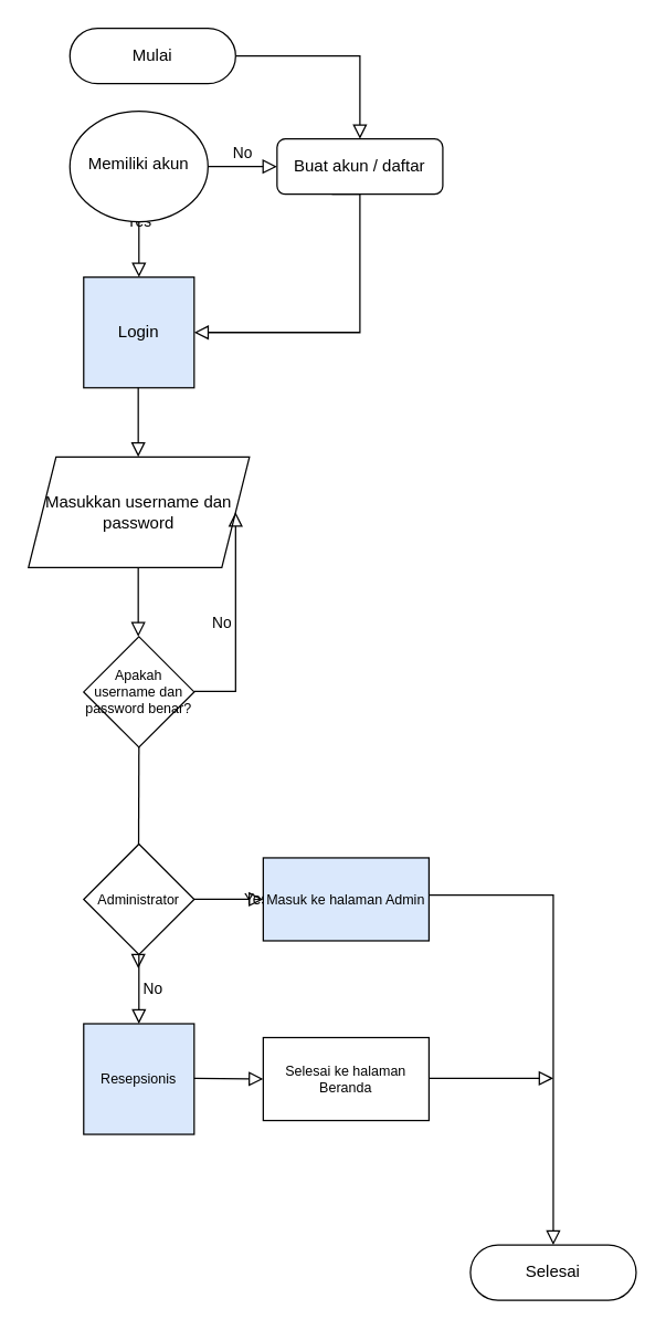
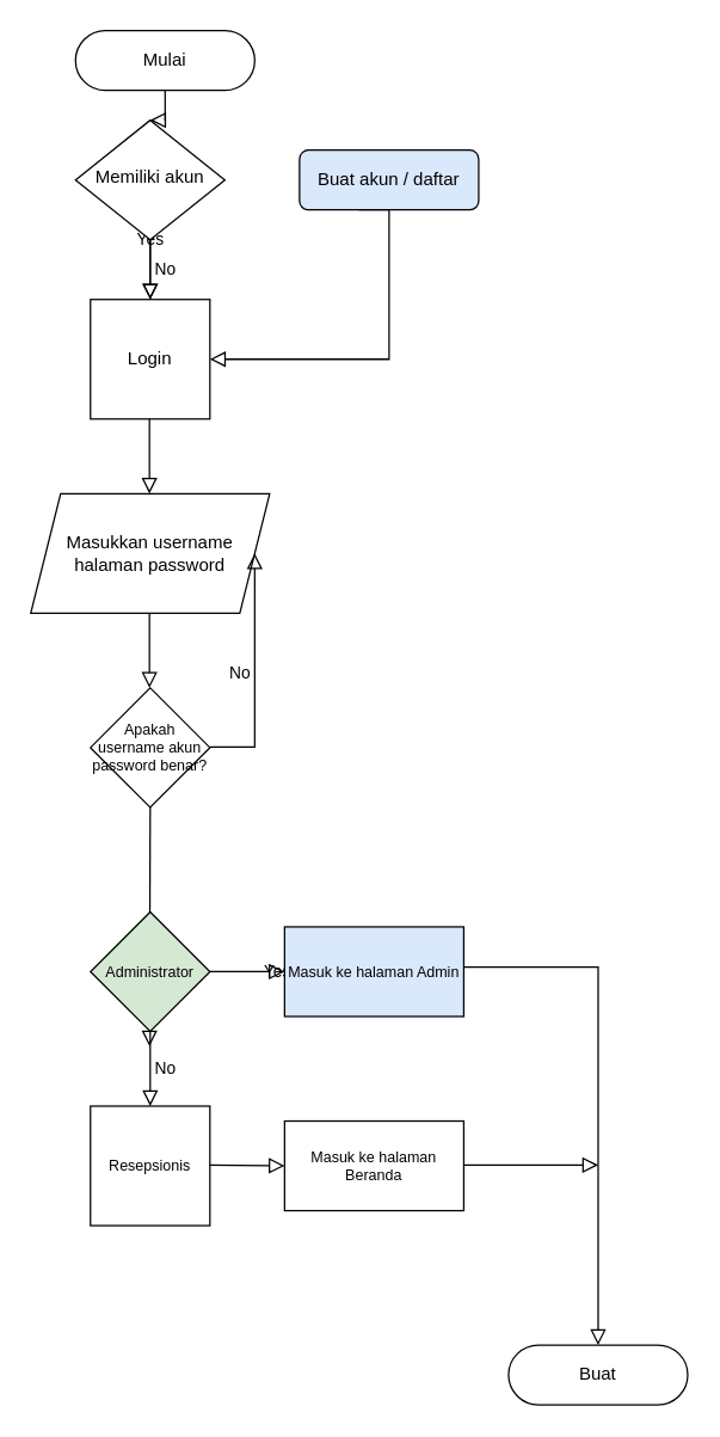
- <mxCell id="2" value="" style="rounded=0;html=1;jettySize=auto;orthogonalLoop=1;fontSize=11;endArrow=block;endFill=0;endSize=8;strokeWidth=1;shadow=0;labelBackgroundColor=none;edgeStyle=orthogonalEdgeStyle;" edge="1" parent="1" source="3" target="7"><mxGeometry relative="1" as="geometry" /></mxCell>
+ <mxCell id="2" value="" style="rounded=0;html=1;jettySize=auto;orthogonalLoop=1;fontSize=11;endArrow=block;endFill=0;endSize=8;strokeWidth=1;shadow=0;labelBackgroundColor=none;edgeStyle=orthogonalEdgeStyle;" edge="1" parent="1" source="3" target="6"><mxGeometry relative="1" as="geometry" /></mxCell>
- <mxCell id="6" value="Memiliki akun" style="ellipse;whiteSpace=wrap;html=1;shadow=0;fontFamily=Helvetica;fontSize=12;align=center;strokeWidth=1;spacing=6;spacingTop=-4;" vertex="1" parent="1"><mxGeometry x="50" y="80" width="100" height="80" as="geometry" /></mxCell>
+ <mxCell id="6" value="Memiliki akun" style="rhombus;whiteSpace=wrap;html=1;shadow=0;fontFamily=Helvetica;fontSize=12;align=center;strokeWidth=1;spacing=6;spacingTop=-4;" vertex="1" parent="1"><mxGeometry x="50" y="80" width="100" height="80" as="geometry" /></mxCell>
- <mxCell id="5" value="No" style="edgeStyle=orthogonalEdgeStyle;rounded=0;html=1;jettySize=auto;orthogonalLoop=1;fontSize=11;endArrow=block;endFill=0;endSize=8;strokeWidth=1;shadow=0;labelBackgroundColor=none;" edge="1" parent="1" source="6" target="7"><mxGeometry y="10" relative="1" as="geometry"><mxPoint as="offset" /></mxGeometry></mxCell>
+ <mxCell id="5" value="No" style="edgeStyle=orthogonalEdgeStyle;rounded=0;html=1;jettySize=auto;orthogonalLoop=1;fontSize=11;endArrow=block;endFill=0;endSize=8;strokeWidth=1;shadow=0;labelBackgroundColor=none;" edge="1" parent="1" source="6" target="8"><mxGeometry y="10" relative="1" as="geometry"><mxPoint as="offset" /></mxGeometry></mxCell>
- <mxCell id="7" value="Buat akun / daftar" style="rounded=1;whiteSpace=wrap;html=1;fontSize=12;glass=0;strokeWidth=1;shadow=0;" vertex="1" parent="1"><mxGeometry x="200" y="100" width="120" height="40" as="geometry" /></mxCell>
+ <mxCell id="7" value="Buat akun / daftar" style="rounded=1;whiteSpace=wrap;html=1;fontSize=12;glass=0;strokeWidth=1;shadow=0;fillColor=#dae8fc;" vertex="1" parent="1"><mxGeometry x="200" y="100" width="120" height="40" as="geometry" /></mxCell>
- <mxCell id="8" value="Login" style="whiteSpace=wrap;html=1;aspect=fixed;fillColor=#dae8fc;" vertex="1" parent="1"><mxGeometry x="60" y="200" width="80" height="80" as="geometry" /></mxCell>
+ <mxCell id="8" value="Login" style="whiteSpace=wrap;html=1;aspect=fixed;" vertex="1" parent="1"><mxGeometry x="60" y="200" width="80" height="80" as="geometry" /></mxCell>
- <mxCell id="10" value="Masukkan username dan password" style="shape=parallelogram;perimeter=parallelogramPerimeter;whiteSpace=wrap;html=1;fixedSize=1;" vertex="1" parent="1"><mxGeometry x="20" y="330" width="160" height="80" as="geometry" /></mxCell>
+ <mxCell id="10" value="Masukkan username halaman password" style="shape=parallelogram;perimeter=parallelogramPerimeter;whiteSpace=wrap;html=1;fixedSize=1;" vertex="1" parent="1"><mxGeometry x="20" y="330" width="160" height="80" as="geometry" /></mxCell>
- <mxCell id="12" value="Apakah username dan password benar?" style="rhombus;whiteSpace=wrap;html=1;fontSize=10;" vertex="1" parent="1"><mxGeometry x="60" y="460" width="80" height="80" as="geometry" /></mxCell>
+ <mxCell id="12" value="Apakah username akun password benar?" style="rhombus;whiteSpace=wrap;html=1;fontSize=10;" vertex="1" parent="1"><mxGeometry x="60" y="460" width="80" height="80" as="geometry" /></mxCell>
- <mxCell id="15" value="Administrator" style="rhombus;whiteSpace=wrap;html=1;fontSize=10;" vertex="1" parent="1"><mxGeometry x="60" y="610" width="80" height="80" as="geometry" /></mxCell>
+ <mxCell id="15" value="Administrator" style="rhombus;whiteSpace=wrap;html=1;fontSize=10;fillColor=#d5e8d4;" vertex="1" parent="1"><mxGeometry x="60" y="610" width="80" height="80" as="geometry" /></mxCell>
- <mxCell id="23" value="Resepsionis" style="whiteSpace=wrap;html=1;aspect=fixed;fontSize=10;fillColor=#dae8fc;" vertex="1" parent="1"><mxGeometry x="60" y="740" width="80" height="80" as="geometry" /></mxCell>
+ <mxCell id="23" value="Resepsionis" style="whiteSpace=wrap;html=1;aspect=fixed;fontSize=10;" vertex="1" parent="1"><mxGeometry x="60" y="740" width="80" height="80" as="geometry" /></mxCell>
- <mxCell id="19" value="Selesai ke halaman Beranda" style="rounded=0;whiteSpace=wrap;html=1;fontSize=10;" vertex="1" parent="1"><mxGeometry x="190" y="750" width="120" height="60" as="geometry" /></mxCell>
+ <mxCell id="19" value="Masuk ke halaman Beranda" style="rounded=0;whiteSpace=wrap;html=1;fontSize=10;" vertex="1" parent="1"><mxGeometry x="190" y="750" width="120" height="60" as="geometry" /></mxCell>
- <mxCell id="21" value="Selesai" style="rounded=1;whiteSpace=wrap;html=1;fontSize=12;glass=0;strokeWidth=1;shadow=0;arcSize=50;" vertex="1" parent="1"><mxGeometry x="340" y="900" width="120" height="40" as="geometry" /></mxCell>
+ <mxCell id="21" value="Buat" style="rounded=1;whiteSpace=wrap;html=1;fontSize=12;glass=0;strokeWidth=1;shadow=0;arcSize=50;" vertex="1" parent="1"><mxGeometry x="340" y="900" width="120" height="40" as="geometry" /></mxCell>
